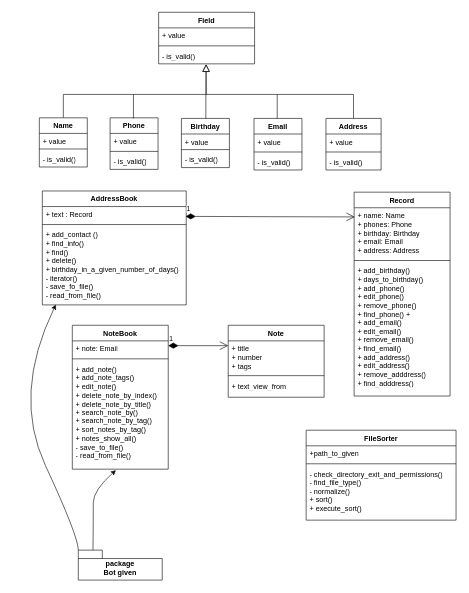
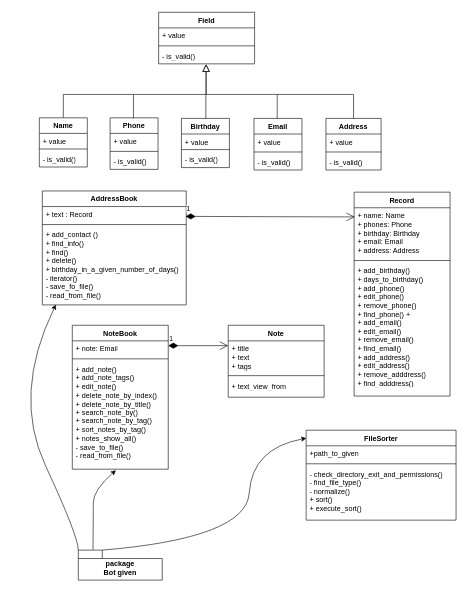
- <mxCell id="45" value="+ title&lt;div&gt;+ number&lt;/div&gt;&lt;div&gt;+ tags&lt;/div&gt;" style="text;strokeColor=none;fillColor=none;align=left;verticalAlign=top;spacingLeft=4;spacingRight=4;overflow=hidden;rotatable=0;points=[[0,0.5],[1,0.5]];portConstraint=eastwest;whiteSpace=wrap;html=1;" vertex="1" parent="44"><mxGeometry y="26" width="160" height="54" as="geometry" /></mxCell>
+ <mxCell id="45" value="+ title&lt;div&gt;+ text&lt;/div&gt;&lt;div&gt;+ tags&lt;/div&gt;" style="text;strokeColor=none;fillColor=none;align=left;verticalAlign=top;spacingLeft=4;spacingRight=4;overflow=hidden;rotatable=0;points=[[0,0.5],[1,0.5]];portConstraint=eastwest;whiteSpace=wrap;html=1;" vertex="1" parent="44"><mxGeometry y="26" width="160" height="54" as="geometry" /></mxCell>
+ <mxCell id="54" value="" style="curved=1;endArrow=classic;html=1;rounded=0;exitX=0;exitY=0;exitDx=40;exitDy=0;exitPerimeter=0;entryX=0.001;entryY=0.089;entryDx=0;entryDy=0;entryPerimeter=0;" edge="1" parent="1" source="53" target="49"><mxGeometry width="50" height="50" relative="1" as="geometry"><mxPoint x="420" y="797" as="sourcePoint" /><mxPoint x="470" y="747" as="targetPoint" /><Array as="points"><mxPoint x="410" y="897" /><mxPoint x="420" y="747" /></Array></mxGeometry></mxCell>
